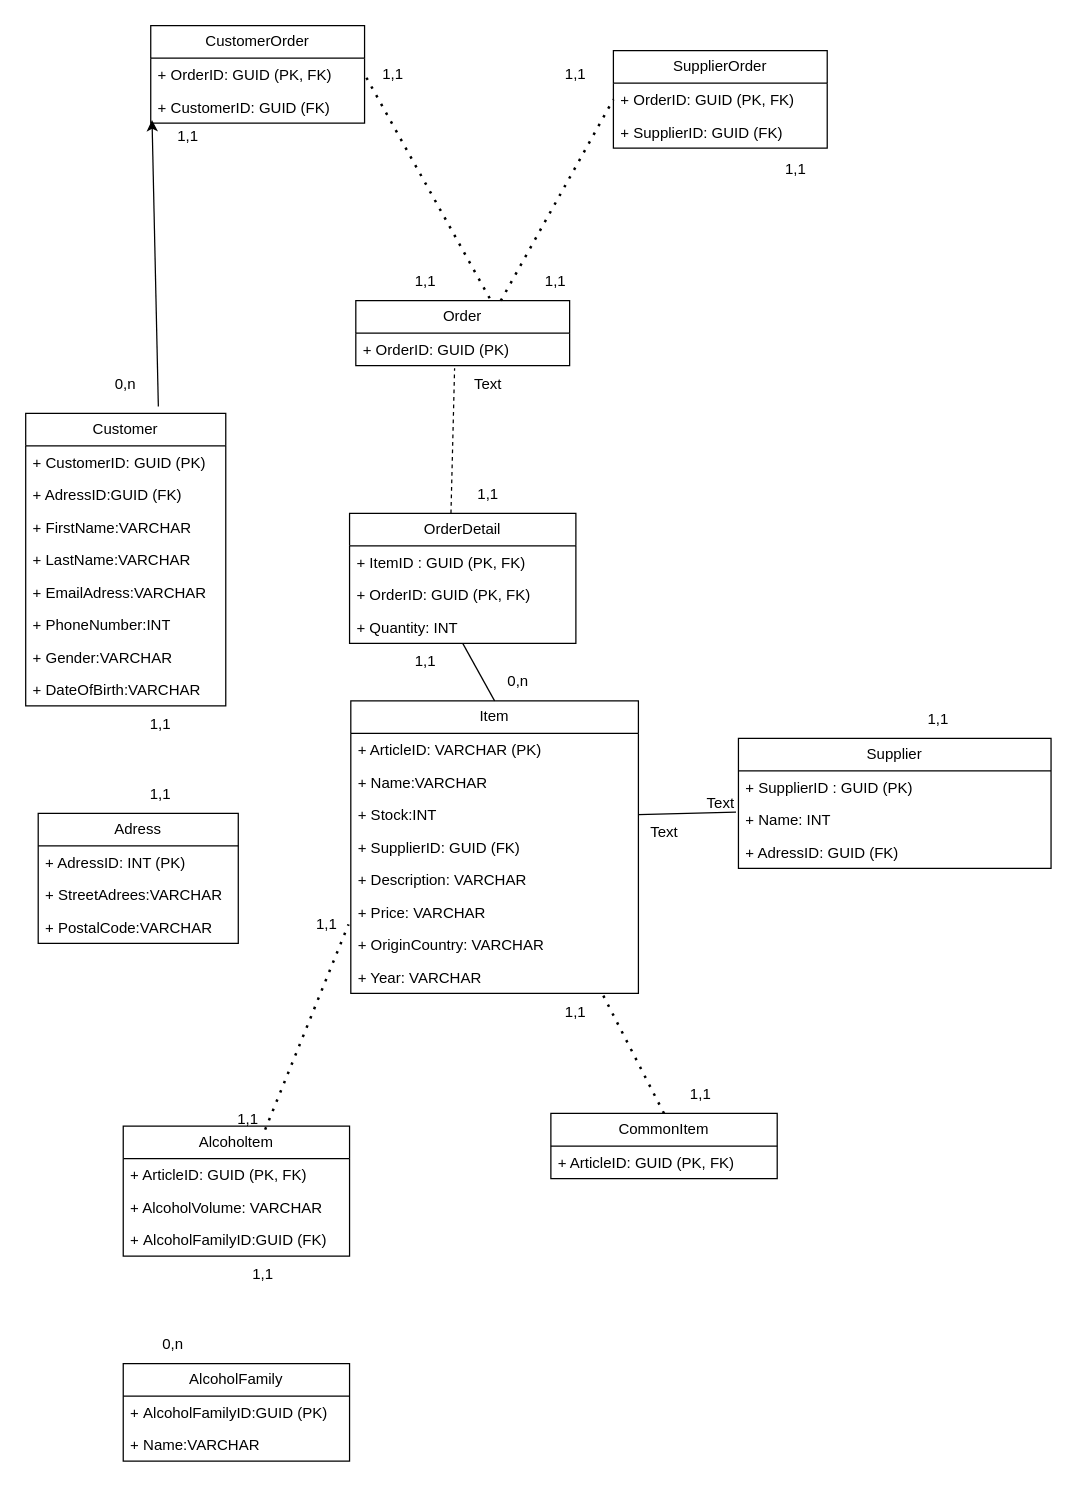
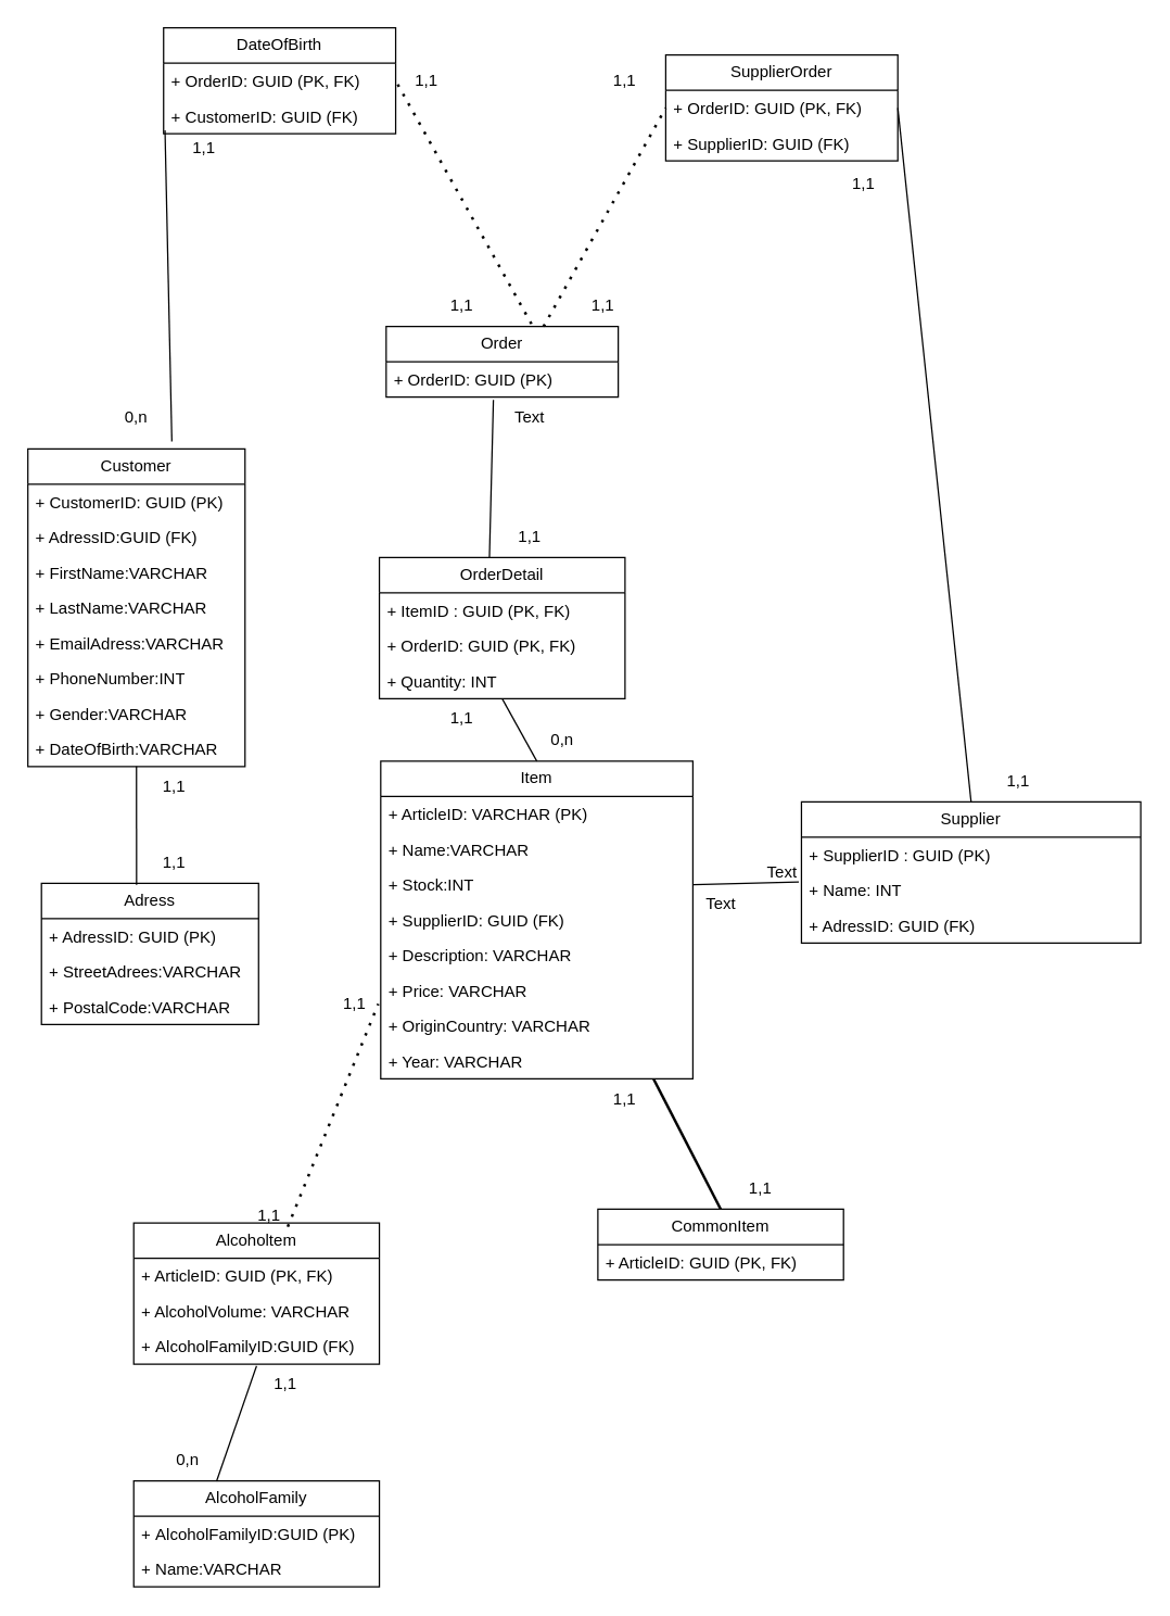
- <mxCell id="15" value="CustomerOrder" style="swimlane;fontStyle=0;childLayout=stackLayout;horizontal=1;startSize=26;fillColor=none;horizontalStack=0;resizeParent=1;resizeParentMax=0;resizeLast=0;collapsible=1;marginBottom=0;whiteSpace=wrap;html=1;" vertex="1" parent="1"><mxGeometry x="120" y="20" width="171" height="78" as="geometry"><mxRectangle x="120" y="130" width="80" height="30" as="alternateBounds" /></mxGeometry></mxCell>
+ <mxCell id="15" value="DateOfBirth" style="swimlane;fontStyle=0;childLayout=stackLayout;horizontal=1;startSize=26;fillColor=none;horizontalStack=0;resizeParent=1;resizeParentMax=0;resizeLast=0;collapsible=1;marginBottom=0;whiteSpace=wrap;html=1;" vertex="1" parent="1"><mxGeometry x="120" y="20" width="171" height="78" as="geometry"><mxRectangle x="120" y="130" width="80" height="30" as="alternateBounds" /></mxGeometry></mxCell>
- <mxCell id="49" value="" style="endArrow=classic;html=1;rounded=0;entryX=0.006;entryY=0.905;entryDx=0;entryDy=0;exitX=0.663;exitY=-0.023;exitDx=0;exitDy=0;exitPerimeter=0;entryPerimeter=0;" edge="1" parent="1" source="2" target="17"><mxGeometry width="50" height="50" relative="1" as="geometry"><mxPoint x="310" y="320" as="sourcePoint" /><mxPoint x="210" y="135" as="targetPoint" /></mxGeometry></mxCell>
+ <mxCell id="49" value="" style="endArrow=none;html=1;rounded=0;entryX=0.006;entryY=0.905;entryDx=0;entryDy=0;exitX=0.663;exitY=-0.023;exitDx=0;exitDy=0;exitPerimeter=0;entryPerimeter=0;" edge="1" parent="1" source="2" target="17"><mxGeometry width="50" height="50" relative="1" as="geometry"><mxPoint x="310" y="320" as="sourcePoint" /><mxPoint x="210" y="135" as="targetPoint" /></mxGeometry></mxCell>
+ <mxCell id="50" value="" style="endArrow=none;html=1;rounded=0;entryX=1;entryY=0.5;entryDx=0;entryDy=0;exitX=0.5;exitY=0;exitDx=0;exitDy=0;" edge="1" parent="1" source="35" target="41"><mxGeometry width="50" height="50" relative="1" as="geometry"><mxPoint x="610" y="514" as="sourcePoint" /><mxPoint x="564.071" y="148" as="targetPoint" /></mxGeometry></mxCell>
- <mxCell id="48" value="" style="endArrow=none;html=1;rounded=0;exitX=0.448;exitY=0;exitDx=0;exitDy=0;exitPerimeter=0;entryX=0.462;entryY=1.077;entryDx=0;entryDy=0;entryPerimeter=0;dashed=1;" edge="1" parent="1" source="18" target="45"><mxGeometry width="50" height="50" relative="1" as="geometry"><mxPoint x="310" y="320" as="sourcePoint" /><mxPoint x="360" y="350" as="targetPoint" /></mxGeometry></mxCell>
+ <mxCell id="48" value="" style="endArrow=none;html=1;rounded=0;exitX=0.448;exitY=0;exitDx=0;exitDy=0;exitPerimeter=0;entryX=0.462;entryY=1.077;entryDx=0;entryDy=0;entryPerimeter=0;" edge="1" parent="1" source="18" target="45"><mxGeometry width="50" height="50" relative="1" as="geometry"><mxPoint x="310" y="320" as="sourcePoint" /><mxPoint x="360" y="350" as="targetPoint" /></mxGeometry></mxCell>
+ <mxCell id="39" value="" style="endArrow=none;html=1;rounded=0;entryX=0.5;entryY=1;entryDx=0;entryDy=0;exitX=0.438;exitY=0.01;exitDx=0;exitDy=0;exitPerimeter=0;" edge="1" parent="1" source="11" target="2"><mxGeometry width="50" height="50" relative="1" as="geometry"><mxPoint x="60" y="549" as="sourcePoint" /><mxPoint x="234" y="500" as="targetPoint" /></mxGeometry></mxCell>
- <mxCell id="12" value="+ AdressID: INT (PK)" style="text;strokeColor=none;fillColor=none;align=left;verticalAlign=top;spacingLeft=4;spacingRight=4;overflow=hidden;rotatable=0;points=[[0,0.5],[1,0.5]];portConstraint=eastwest;whiteSpace=wrap;html=1;" vertex="1" parent="11"><mxGeometry y="26" width="160" height="26" as="geometry" /></mxCell>
+ <mxCell id="12" value="+ AdressID: GUID (PK)" style="text;strokeColor=none;fillColor=none;align=left;verticalAlign=top;spacingLeft=4;spacingRight=4;overflow=hidden;rotatable=0;points=[[0,0.5],[1,0.5]];portConstraint=eastwest;whiteSpace=wrap;html=1;" vertex="1" parent="11"><mxGeometry y="26" width="160" height="26" as="geometry" /></mxCell>
- <mxCell id="58" value="" style="endArrow=none;dashed=1;html=1;dashPattern=1 3;strokeWidth=2;rounded=0;entryX=0.874;entryY=1;entryDx=0;entryDy=0;exitX=0.5;exitY=0;exitDx=0;exitDy=0;entryPerimeter=0;" edge="1" parent="1" source="55" target="30"><mxGeometry width="50" height="50" relative="1" as="geometry"><mxPoint x="229" y="911" as="sourcePoint" /><mxPoint x="239" y="780" as="targetPoint" /></mxGeometry></mxCell>
+ <mxCell id="58" value="" style="endArrow=none;dashed=0;html=1;dashPattern=1 3;strokeWidth=2;rounded=0;entryX=0.874;entryY=1;entryDx=0;entryDy=0;exitX=0.5;exitY=0;exitDx=0;exitDy=0;entryPerimeter=0;" edge="1" parent="1" source="55" target="30"><mxGeometry width="50" height="50" relative="1" as="geometry"><mxPoint x="229" y="911" as="sourcePoint" /><mxPoint x="239" y="780" as="targetPoint" /></mxGeometry></mxCell>
+ <mxCell id="57" value="" style="endArrow=none;html=1;rounded=0;entryX=0.337;entryY=0.005;entryDx=0;entryDy=0;exitX=0.5;exitY=1.051;exitDx=0;exitDy=0;exitPerimeter=0;entryPerimeter=0;" edge="1" parent="1" source="54" target="32"><mxGeometry width="50" height="50" relative="1" as="geometry"><mxPoint x="210" y="920" as="sourcePoint" /><mxPoint x="260" y="870" as="targetPoint" /></mxGeometry></mxCell>
